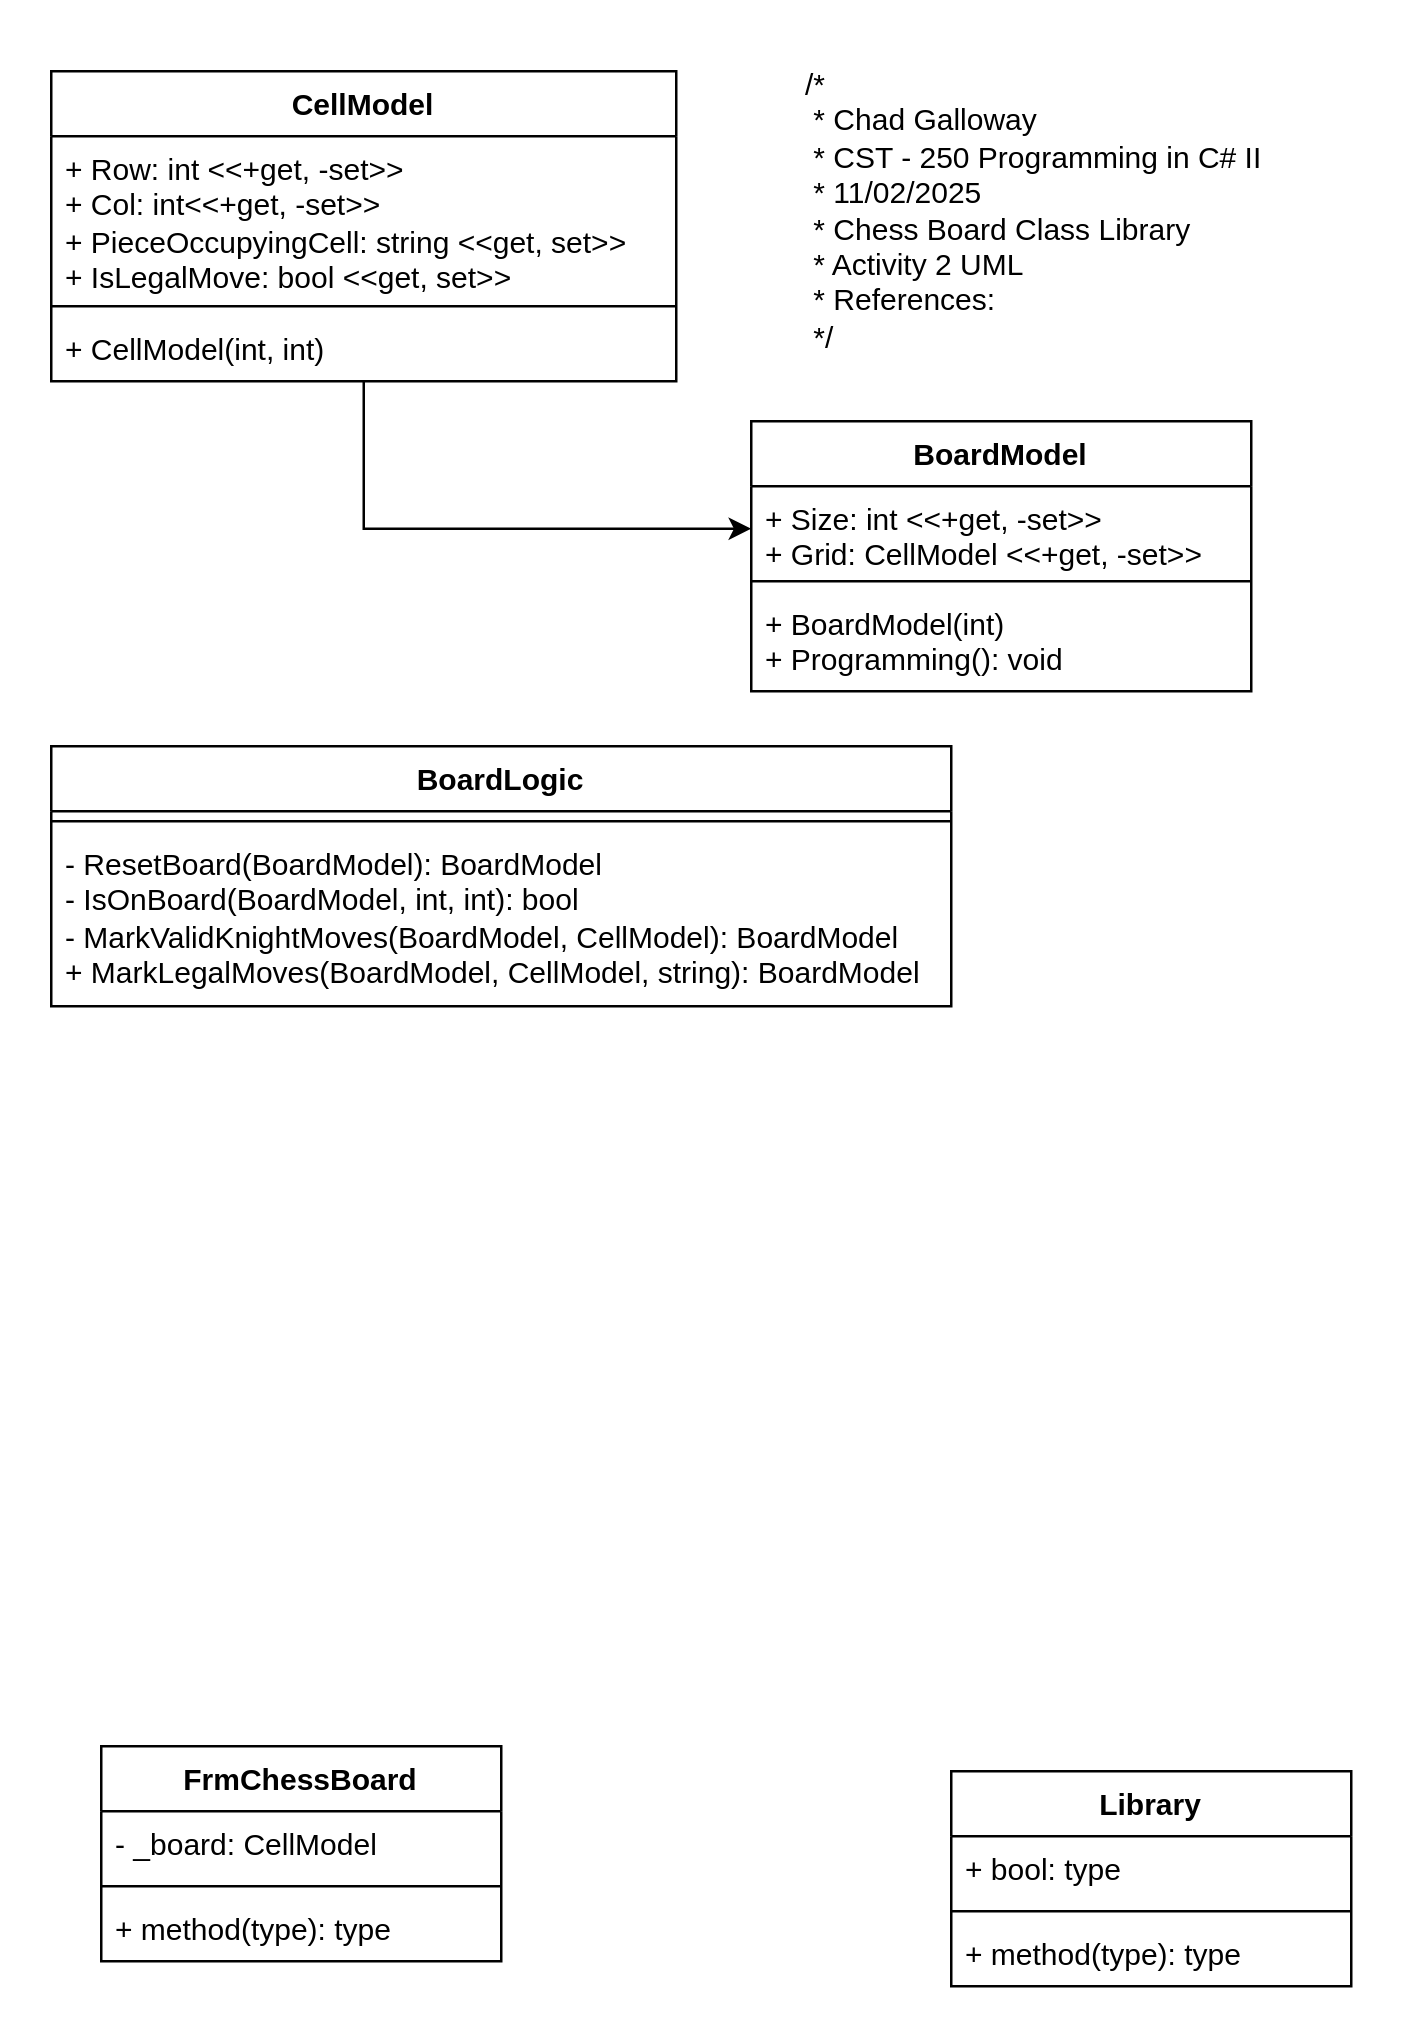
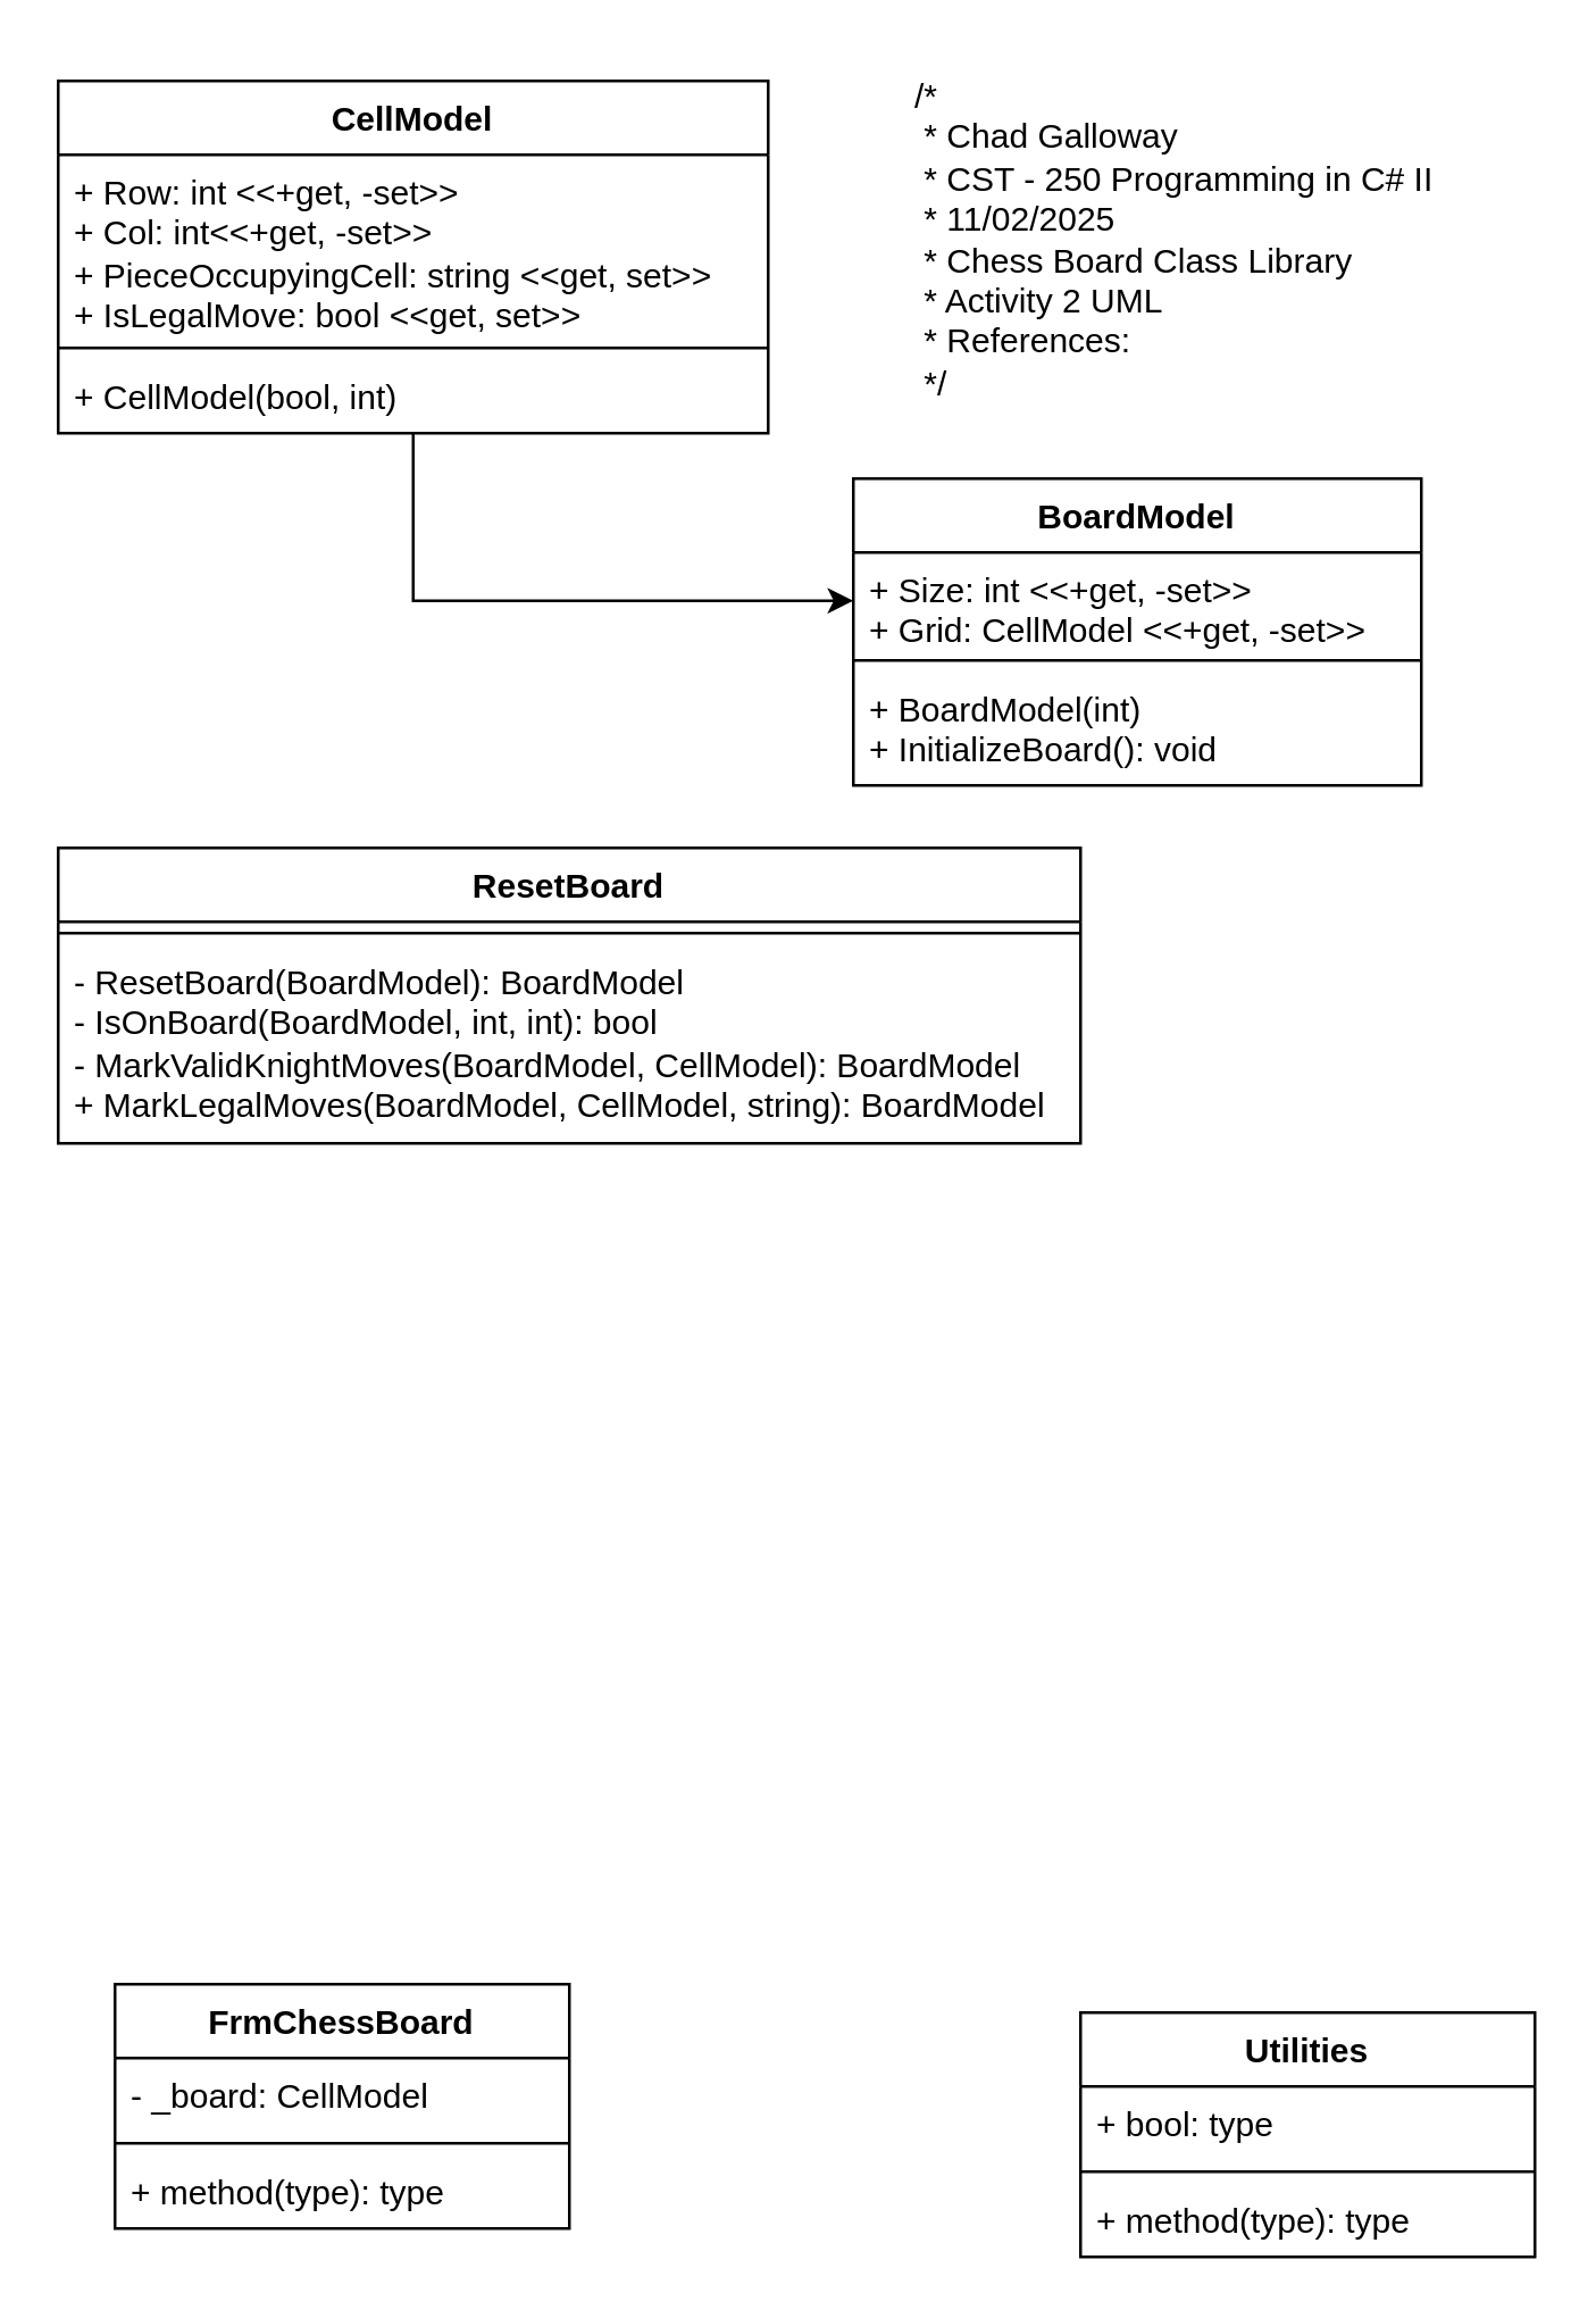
- <mxCell id="6" value="+ CellModel(int, int)" style="text;strokeColor=none;fillColor=none;align=left;verticalAlign=top;spacingLeft=4;spacingRight=4;overflow=hidden;rotatable=0;points=[[0,0.5],[1,0.5]];portConstraint=eastwest;whiteSpace=wrap;html=1;" parent="3" vertex="1"><mxGeometry y="98" width="250" height="26" as="geometry" /></mxCell>
+ <mxCell id="6" value="+ CellModel(bool, int)" style="text;strokeColor=none;fillColor=none;align=left;verticalAlign=top;spacingLeft=4;spacingRight=4;overflow=hidden;rotatable=0;points=[[0,0.5],[1,0.5]];portConstraint=eastwest;whiteSpace=wrap;html=1;" parent="3" vertex="1"><mxGeometry y="98" width="250" height="26" as="geometry" /></mxCell>
- <mxCell id="10" value="+ BoardModel(int)&lt;div&gt;+ Programming(): void&lt;/div&gt;" style="text;strokeColor=none;fillColor=none;align=left;verticalAlign=top;spacingLeft=4;spacingRight=4;overflow=hidden;rotatable=0;points=[[0,0.5],[1,0.5]];portConstraint=eastwest;whiteSpace=wrap;html=1;" parent="7" vertex="1"><mxGeometry y="68" width="200" height="40" as="geometry" /></mxCell>
+ <mxCell id="10" value="+ BoardModel(int)&lt;div&gt;+ InitializeBoard(): void&lt;/div&gt;" style="text;strokeColor=none;fillColor=none;align=left;verticalAlign=top;spacingLeft=4;spacingRight=4;overflow=hidden;rotatable=0;points=[[0,0.5],[1,0.5]];portConstraint=eastwest;whiteSpace=wrap;html=1;" parent="7" vertex="1"><mxGeometry y="68" width="200" height="40" as="geometry" /></mxCell>
- <mxCell id="11" value="BoardLogic" style="swimlane;fontStyle=1;align=center;verticalAlign=top;childLayout=stackLayout;horizontal=1;startSize=26;horizontalStack=0;resizeParent=1;resizeParentMax=0;resizeLast=0;collapsible=1;marginBottom=0;whiteSpace=wrap;html=1;" parent="1" vertex="1"><mxGeometry x="20" y="298" width="360" height="104" as="geometry" /></mxCell>
+ <mxCell id="11" value="ResetBoard" style="swimlane;fontStyle=1;align=center;verticalAlign=top;childLayout=stackLayout;horizontal=1;startSize=26;horizontalStack=0;resizeParent=1;resizeParentMax=0;resizeLast=0;collapsible=1;marginBottom=0;whiteSpace=wrap;html=1;" parent="1" vertex="1"><mxGeometry x="20" y="298" width="360" height="104" as="geometry" /></mxCell>
- <mxCell id="14" value="Library" style="swimlane;fontStyle=1;align=center;verticalAlign=top;childLayout=stackLayout;horizontal=1;startSize=26;horizontalStack=0;resizeParent=1;resizeParentMax=0;resizeLast=0;collapsible=1;marginBottom=0;whiteSpace=wrap;html=1;" parent="1" vertex="1"><mxGeometry x="380" y="708" width="160" height="86" as="geometry" /></mxCell>
+ <mxCell id="14" value="Utilities" style="swimlane;fontStyle=1;align=center;verticalAlign=top;childLayout=stackLayout;horizontal=1;startSize=26;horizontalStack=0;resizeParent=1;resizeParentMax=0;resizeLast=0;collapsible=1;marginBottom=0;whiteSpace=wrap;html=1;" parent="1" vertex="1"><mxGeometry x="380" y="708" width="160" height="86" as="geometry" /></mxCell>
